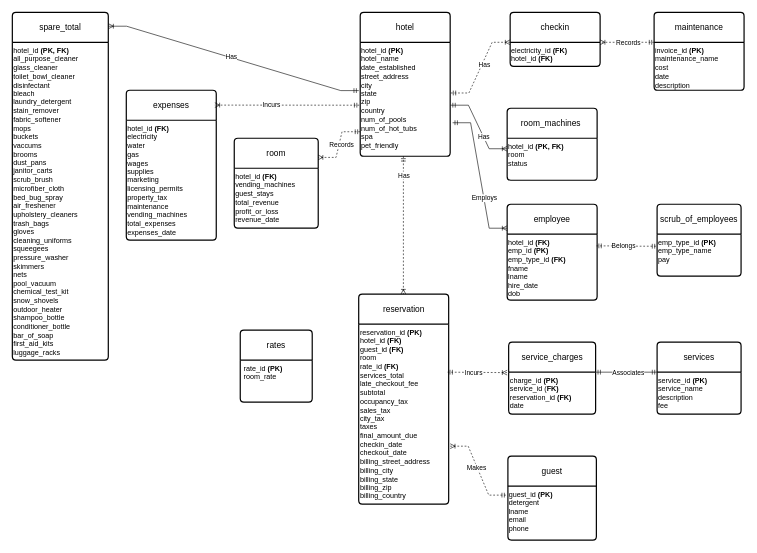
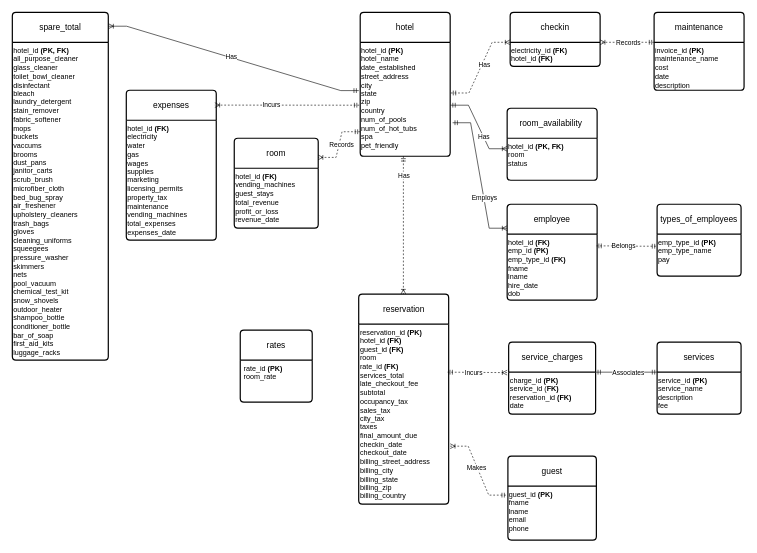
- <mxCell id="24" value="room_machines&amp;nbsp;" style="swimlane;childLayout=stackLayout;horizontal=1;startSize=50;horizontalStack=0;rounded=1;fontSize=14;fontStyle=0;strokeWidth=2;resizeParent=0;resizeLast=1;shadow=0;dashed=0;align=center;arcSize=4;whiteSpace=wrap;html=1;" vertex="1" parent="1"><mxGeometry x="845" y="180" width="150" height="120" as="geometry" /></mxCell>
+ <mxCell id="24" value="room_availability&amp;nbsp;" style="swimlane;childLayout=stackLayout;horizontal=1;startSize=50;horizontalStack=0;rounded=1;fontSize=14;fontStyle=0;strokeWidth=2;resizeParent=0;resizeLast=1;shadow=0;dashed=0;align=center;arcSize=4;whiteSpace=wrap;html=1;" vertex="1" parent="1"><mxGeometry x="845" y="180" width="150" height="120" as="geometry" /></mxCell>
- <mxCell id="26" value="scrub_of_employees" style="swimlane;childLayout=stackLayout;horizontal=1;startSize=50;horizontalStack=0;rounded=1;fontSize=14;fontStyle=0;strokeWidth=2;resizeParent=0;resizeLast=1;shadow=0;dashed=0;align=center;arcSize=4;whiteSpace=wrap;html=1;" vertex="1" parent="1"><mxGeometry x="1095" y="340" width="140" height="120" as="geometry" /></mxCell>
+ <mxCell id="26" value="types_of_employees" style="swimlane;childLayout=stackLayout;horizontal=1;startSize=50;horizontalStack=0;rounded=1;fontSize=14;fontStyle=0;strokeWidth=2;resizeParent=0;resizeLast=1;shadow=0;dashed=0;align=center;arcSize=4;whiteSpace=wrap;html=1;" vertex="1" parent="1"><mxGeometry x="1095" y="340" width="140" height="120" as="geometry" /></mxCell>
- <mxCell id="45" value="&lt;div&gt;guest_id &lt;b&gt;(PK)&lt;/b&gt;&lt;/div&gt;detergent&lt;br&gt;lname&lt;br&gt;email&lt;br&gt;phone" style="text;whiteSpace=wrap;html=1;" vertex="1" parent="44"><mxGeometry y="50" width="147.5" height="90" as="geometry" /></mxCell>
+ <mxCell id="45" value="&lt;div&gt;guest_id &lt;b&gt;(PK)&lt;/b&gt;&lt;/div&gt;fname&lt;br&gt;lname&lt;br&gt;email&lt;br&gt;phone" style="text;whiteSpace=wrap;html=1;" vertex="1" parent="44"><mxGeometry y="50" width="147.5" height="90" as="geometry" /></mxCell>
